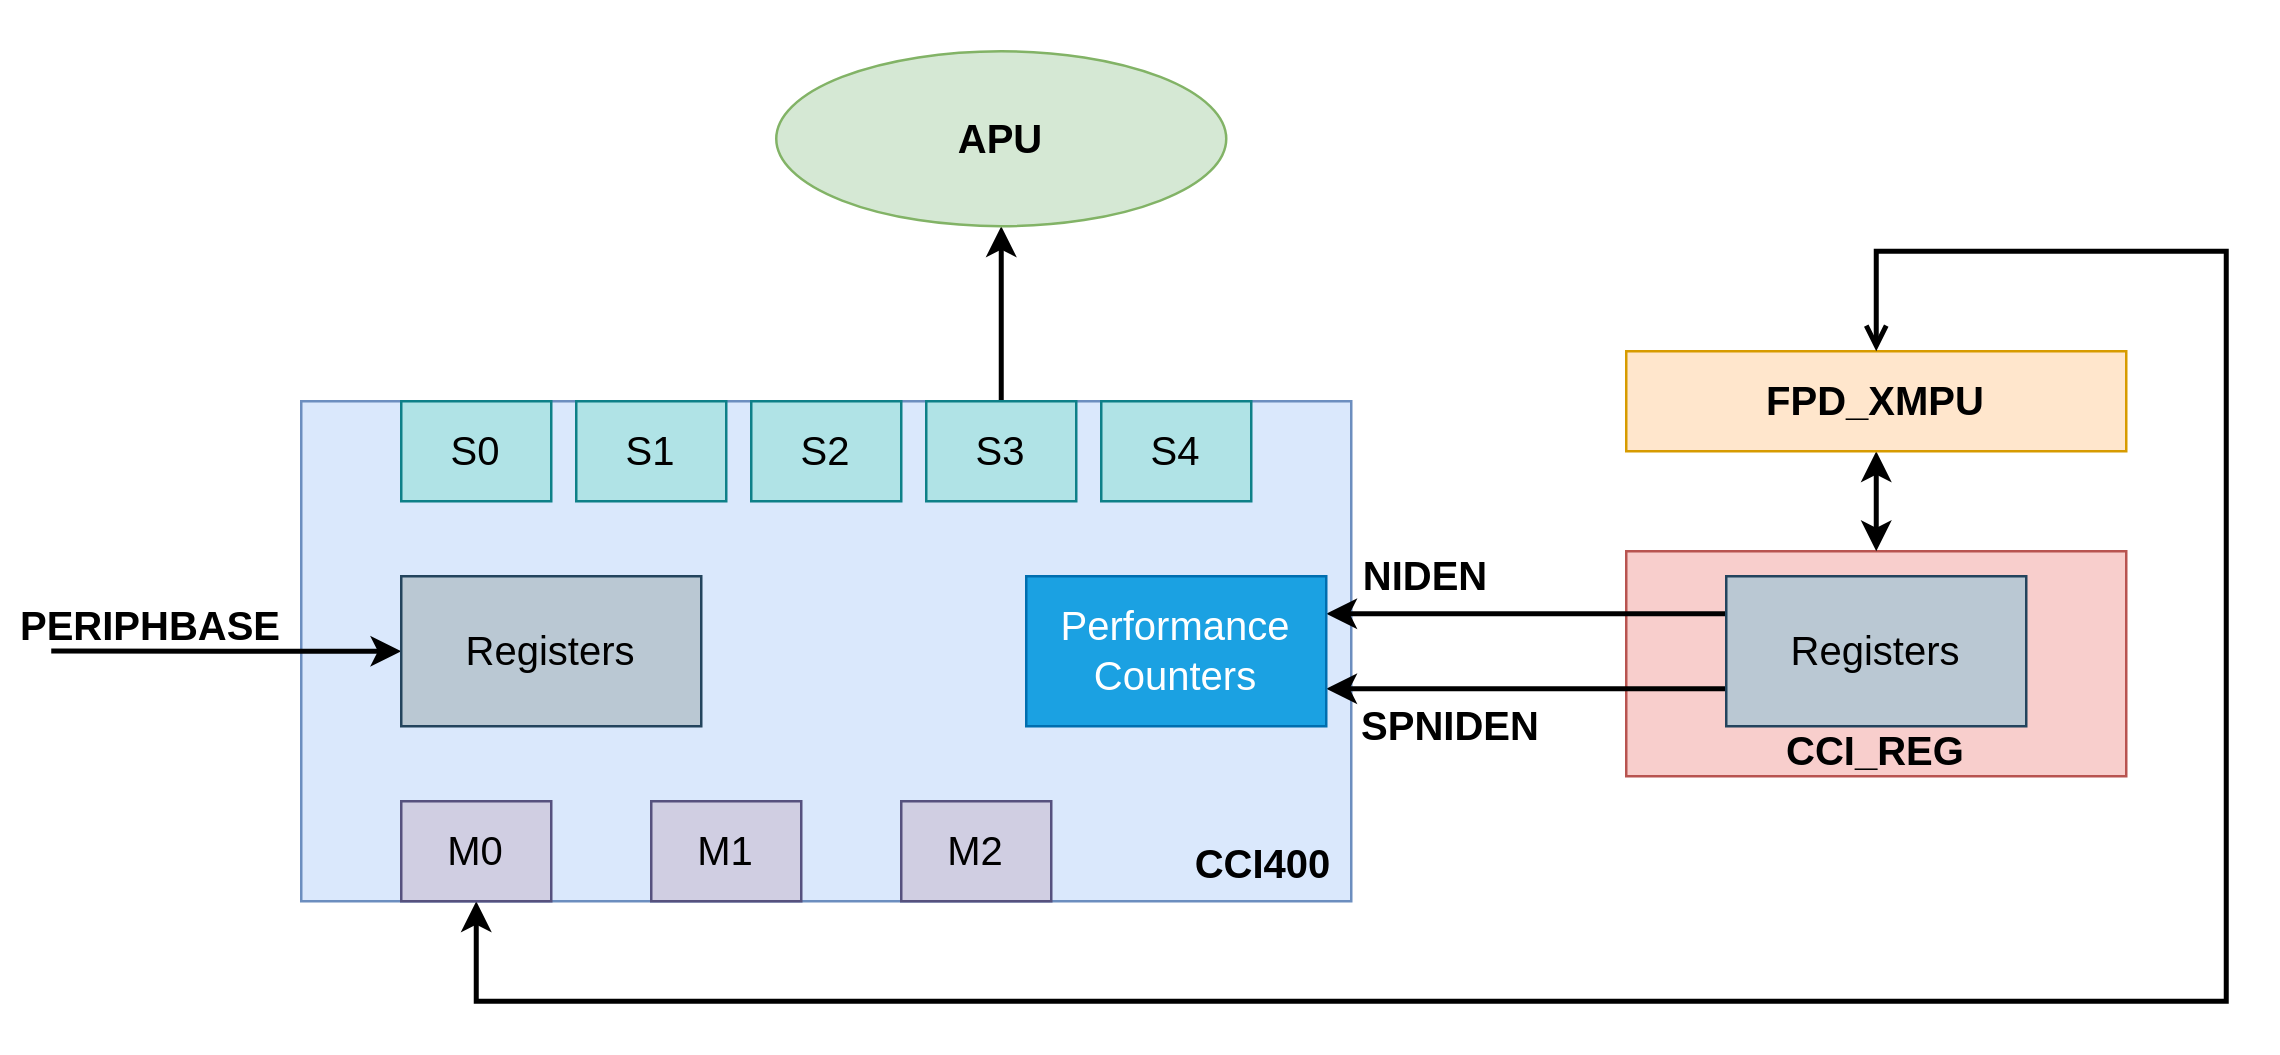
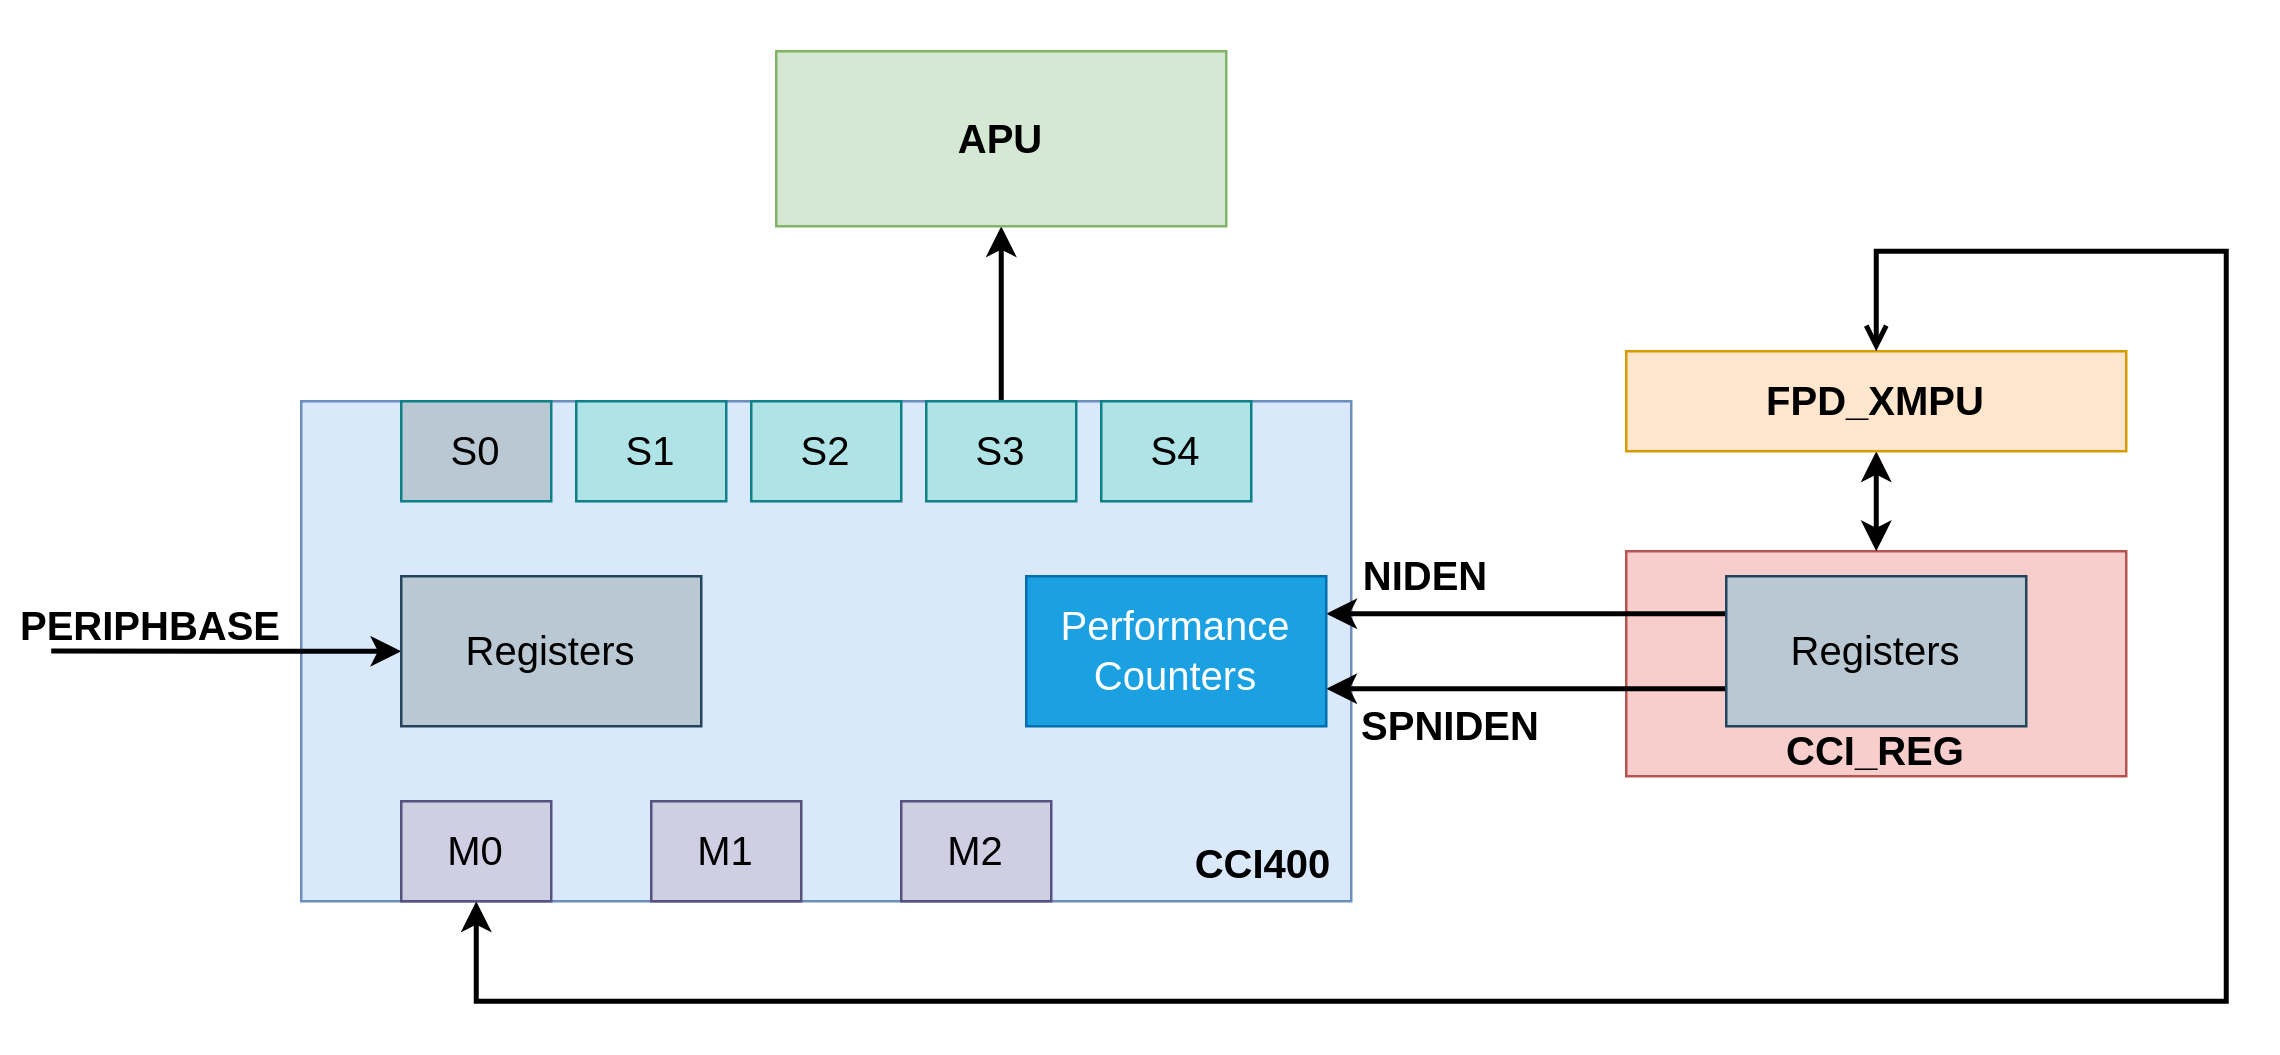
- <mxCell id="15" value="&lt;h1 style=&quot;font-size: 16px;&quot;&gt;&lt;span style=&quot;left: 400.802px; top: 519.285px; font-family: sans-serif; transform: scaleX(0.926); font-size: 16px;&quot; dir=&quot;ltr&quot;&gt;&lt;font style=&quot;font-size: 16px;&quot;&gt;APU&lt;/font&gt;&lt;/span&gt;&lt;br style=&quot;font-size: 16px;&quot;&gt;&lt;/h1&gt;" style="ellipse;whiteSpace=wrap;html=1;fillColor=#d5e8d4;strokeColor=#82b366;fontSize=16;" vertex="1" parent="1"><mxGeometry x="310" y="20" width="180" height="70" as="geometry" /></mxCell>
+ <mxCell id="15" value="&lt;h1 style=&quot;font-size: 16px;&quot;&gt;&lt;span style=&quot;left: 400.802px; top: 519.285px; font-family: sans-serif; transform: scaleX(0.926); font-size: 16px;&quot; dir=&quot;ltr&quot;&gt;&lt;font style=&quot;font-size: 16px;&quot;&gt;APU&lt;/font&gt;&lt;/span&gt;&lt;br style=&quot;font-size: 16px;&quot;&gt;&lt;/h1&gt;" style="rounded=0;whiteSpace=wrap;html=1;fillColor=#d5e8d4;strokeColor=#82b366;fontSize=16;" vertex="1" parent="1"><mxGeometry x="310" y="20" width="180" height="70" as="geometry" /></mxCell>
- <mxCell id="16" value="S0" style="rounded=0;whiteSpace=wrap;html=1;fillColor=#b0e3e6;strokeColor=#0e8088;fontSize=16;" vertex="1" parent="1"><mxGeometry x="160" y="160" width="60" height="40" as="geometry" /></mxCell>
+ <mxCell id="16" value="S0" style="rounded=0;whiteSpace=wrap;html=1;fillColor=#bac8d3;strokeColor=#0e8088;fontSize=16;" vertex="1" parent="1"><mxGeometry x="160" y="160" width="60" height="40" as="geometry" /></mxCell>
